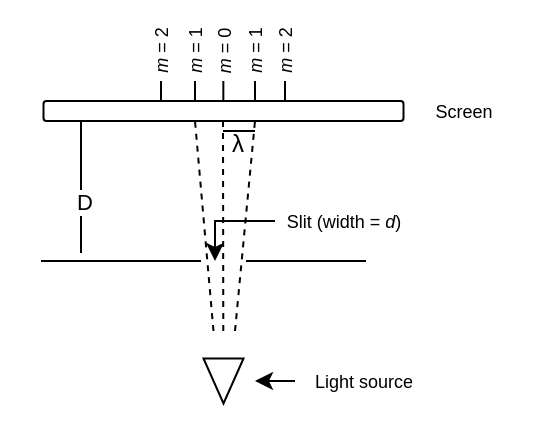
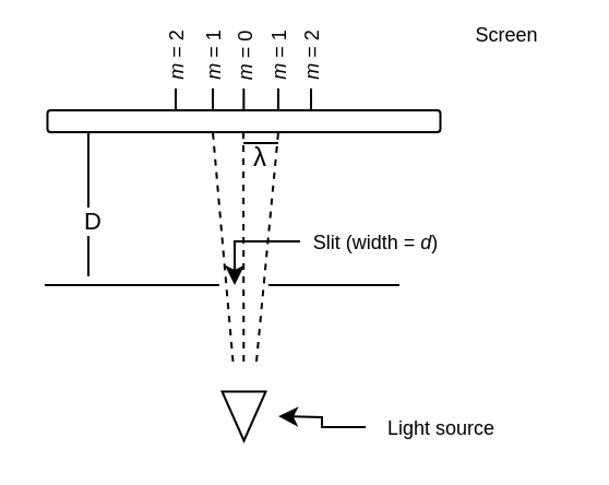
- <mxCell id="13" value="&lt;font style=&quot;font-size: 9px;&quot;&gt;Screen&lt;/font&gt;" style="text;html=1;strokeColor=none;fillColor=none;align=center;verticalAlign=middle;whiteSpace=wrap;rounded=0;" vertex="1" parent="1"><mxGeometry x="207" y="45" width="50" height="20" as="geometry" /></mxCell>
+ <mxCell id="13" value="&lt;font style=&quot;font-size: 9px;&quot;&gt;Screen&lt;/font&gt;" style="text;html=1;strokeColor=none;fillColor=none;align=center;verticalAlign=middle;whiteSpace=wrap;rounded=0;" vertex="1" parent="1"><mxGeometry x="207" y="5" width="50" height="20" as="geometry" /></mxCell>
- <mxCell id="8" value="&lt;font style=&quot;font-size: 9px;&quot;&gt;Light source&lt;/font&gt;" style="text;html=1;strokeColor=none;fillColor=none;align=center;verticalAlign=middle;whiteSpace=wrap;rounded=0;" vertex="1" parent="1"><mxGeometry x="147" y="180" width="70" height="20" as="geometry" /></mxCell>
+ <mxCell id="8" value="&lt;font style=&quot;font-size: 9px;&quot;&gt;Light source&lt;/font&gt;" style="text;html=1;strokeColor=none;fillColor=none;align=center;verticalAlign=middle;whiteSpace=wrap;rounded=0;" vertex="1" parent="1"><mxGeometry x="167" y="185" width="70" height="20" as="geometry" /></mxCell>
